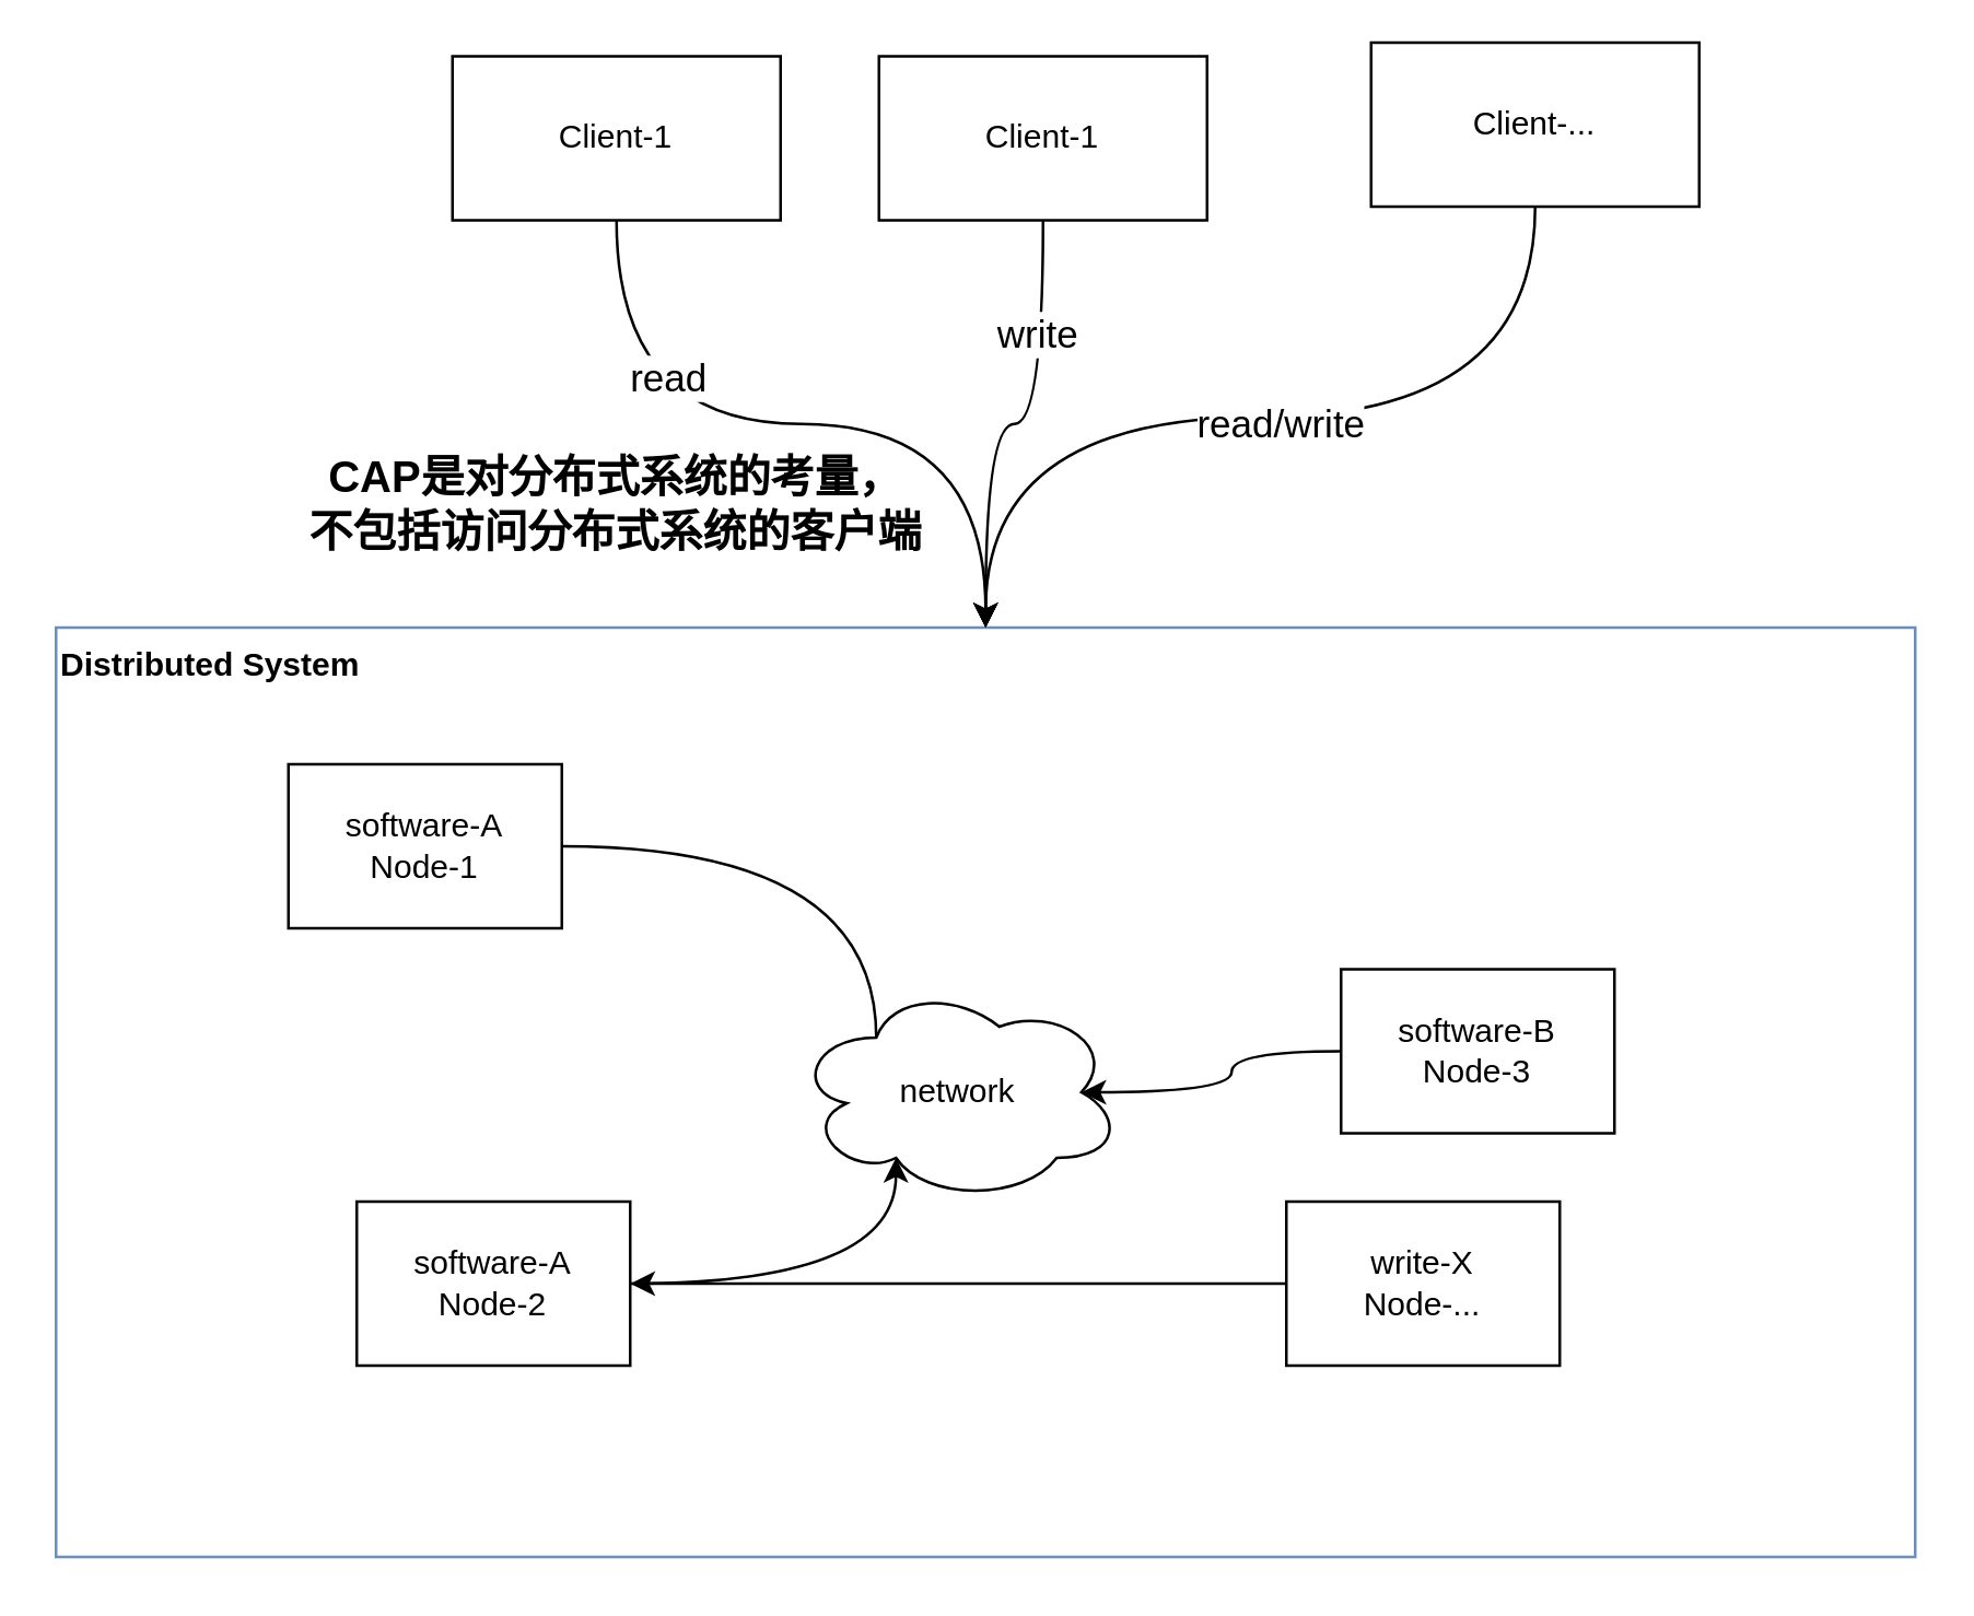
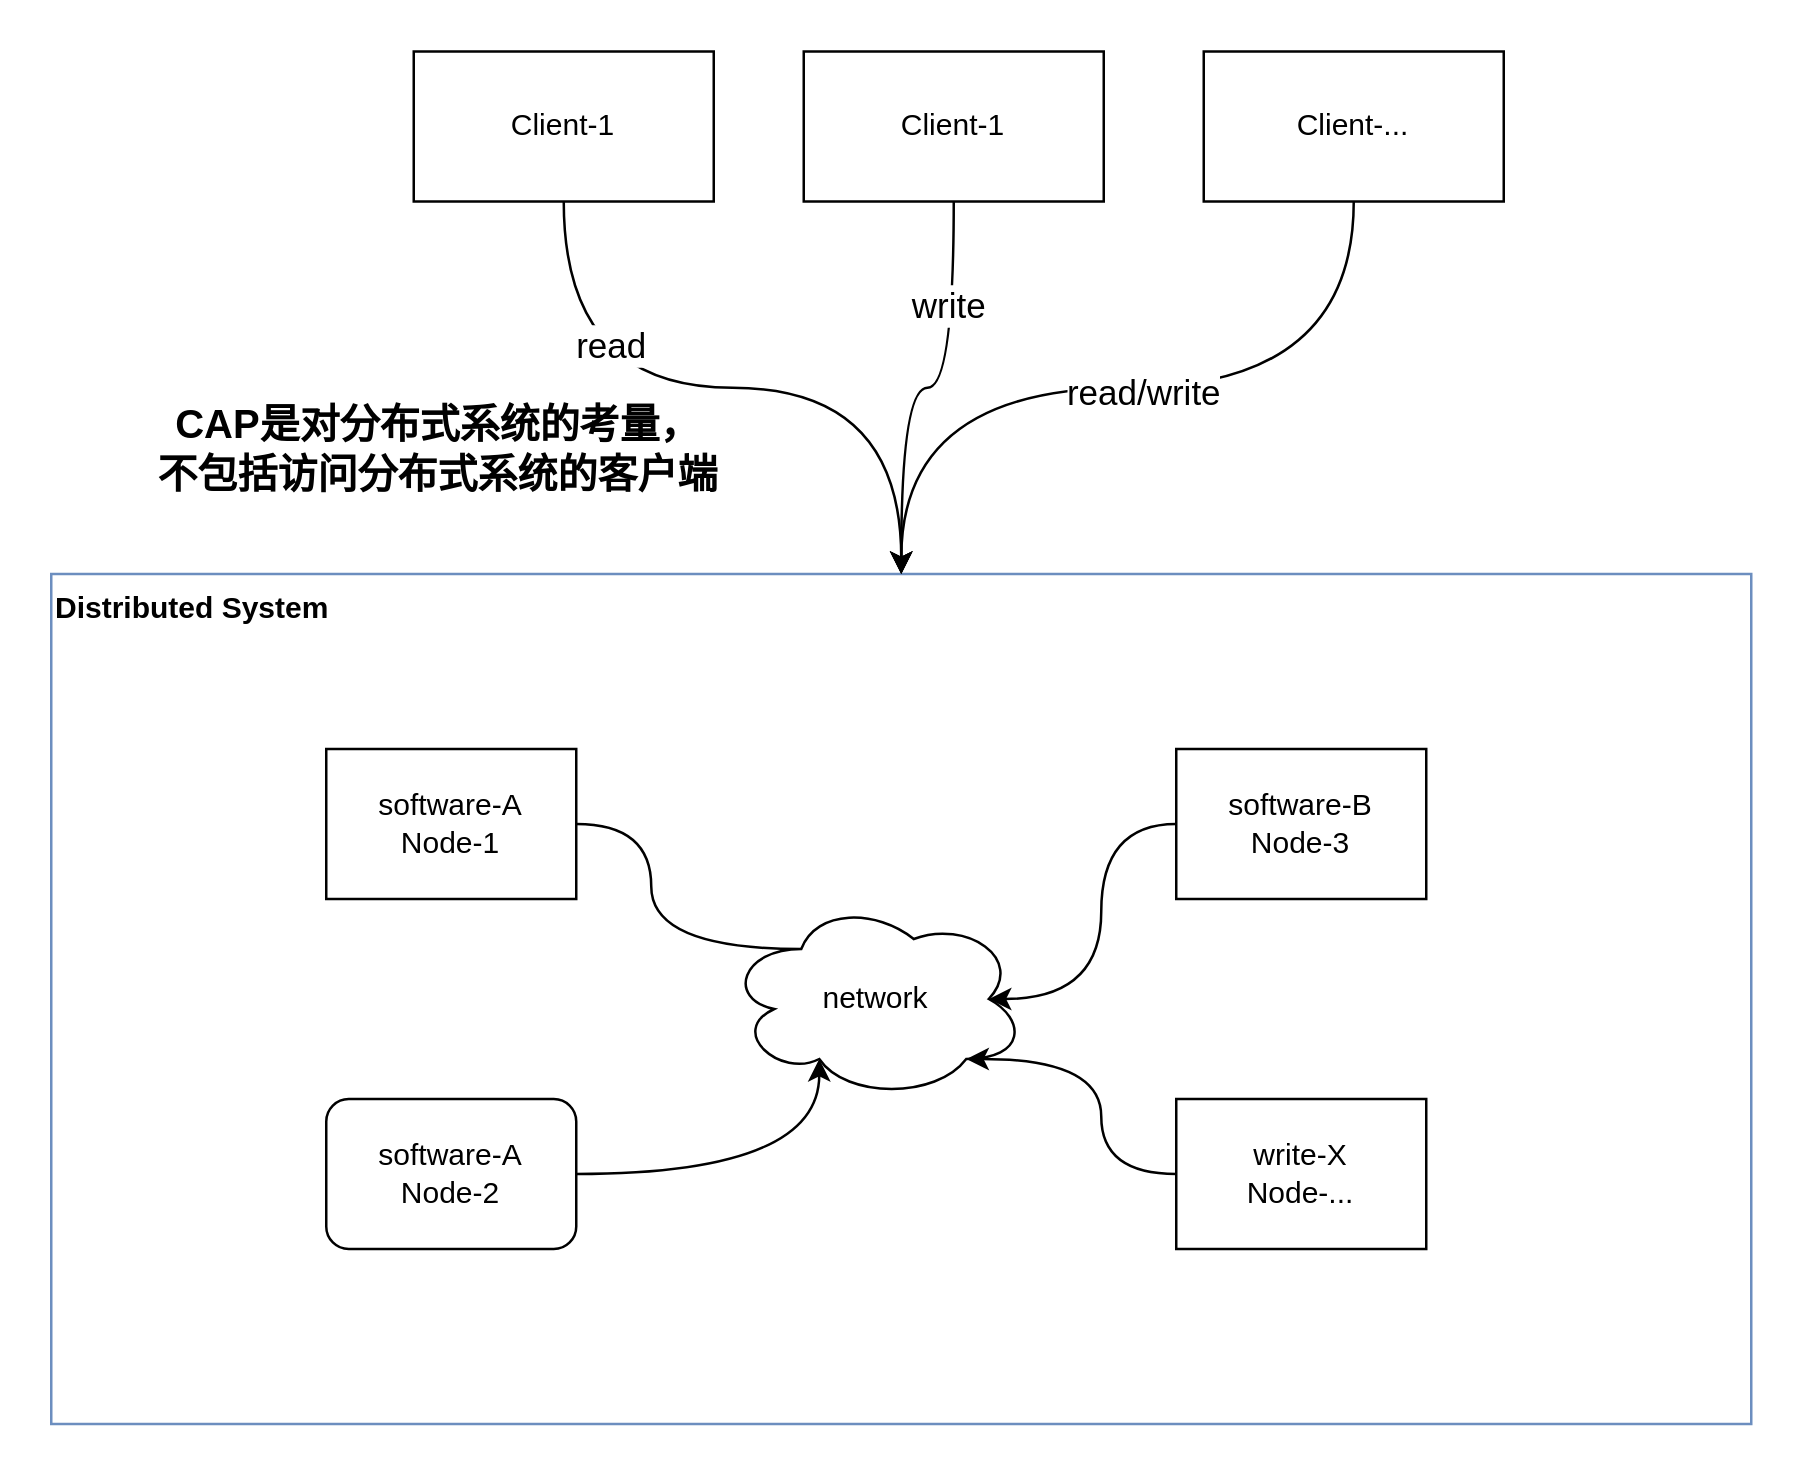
- <mxCell id="21" value="Client-..." style="rounded=0;whiteSpace=wrap;html=1;" vertex="1" parent="1"><mxGeometry x="501" y="15" width="120" height="60" as="geometry" /></mxCell>
+ <mxCell id="21" value="Client-..." style="rounded=0;whiteSpace=wrap;html=1;" vertex="1" parent="1"><mxGeometry x="481" y="20" width="120" height="60" as="geometry" /></mxCell>
- <mxCell id="15" value="CAP是对分布式系统的考量，&lt;br style=&quot;font-size: 16px;&quot;&gt;不包括访问分布式系统的客户端" style="text;html=1;strokeColor=none;fillColor=none;align=center;verticalAlign=middle;whiteSpace=wrap;rounded=0;fontStyle=1;fontSize=16;" vertex="1" parent="1"><mxGeometry x="100" y="164" width="250" height="40" as="geometry" /></mxCell>
+ <mxCell id="15" value="CAP是对分布式系统的考量，&lt;br style=&quot;font-size: 16px;&quot;&gt;不包括访问分布式系统的客户端" style="text;html=1;strokeColor=none;fillColor=none;align=center;verticalAlign=middle;whiteSpace=wrap;rounded=0;fontStyle=1;fontSize=16;" vertex="1" parent="1"><mxGeometry x="50" y="159" width="250" height="40" as="geometry" /></mxCell>
- <mxCell id="7" value="software-A&lt;br&gt;Node-1" style="rounded=0;whiteSpace=wrap;html=1;" vertex="1" parent="1"><mxGeometry x="105" y="279" width="100" height="60" as="geometry" /></mxCell>
+ <mxCell id="7" value="software-A&lt;br&gt;Node-1" style="rounded=0;whiteSpace=wrap;html=1;" vertex="1" parent="1"><mxGeometry x="130" y="299" width="100" height="60" as="geometry" /></mxCell>
- <mxCell id="12" value="software-B&lt;br&gt;Node-3" style="rounded=0;whiteSpace=wrap;html=1;" vertex="1" parent="1"><mxGeometry x="490" y="354" width="100" height="60" as="geometry" /></mxCell>
+ <mxCell id="12" value="software-B&lt;br&gt;Node-3" style="rounded=0;whiteSpace=wrap;html=1;" vertex="1" parent="1"><mxGeometry x="470" y="299" width="100" height="60" as="geometry" /></mxCell>
- <mxCell id="9" value="software-A&lt;br&gt;Node-2" style="rounded=0;whiteSpace=wrap;html=1;" vertex="1" parent="1"><mxGeometry x="130" y="439" width="100" height="60" as="geometry" /></mxCell>
+ <mxCell id="9" value="software-A&lt;br&gt;Node-2" style="whiteSpace=wrap;html=1;rounded=1;" vertex="1" parent="1"><mxGeometry x="130" y="439" width="100" height="60" as="geometry" /></mxCell>
- <mxCell id="13" style="edgeStyle=orthogonalEdgeStyle;curved=1;rounded=0;orthogonalLoop=1;jettySize=auto;html=1;" edge="1" parent="1" source="14" target="9"><mxGeometry relative="1" as="geometry" /></mxCell>
+ <mxCell id="13" style="edgeStyle=orthogonalEdgeStyle;curved=1;rounded=0;orthogonalLoop=1;jettySize=auto;html=1;entryX=0.8;entryY=0.8;entryDx=0;entryDy=0;entryPerimeter=0;" edge="1" parent="1" source="14" target="10"><mxGeometry relative="1" as="geometry" /></mxCell>
